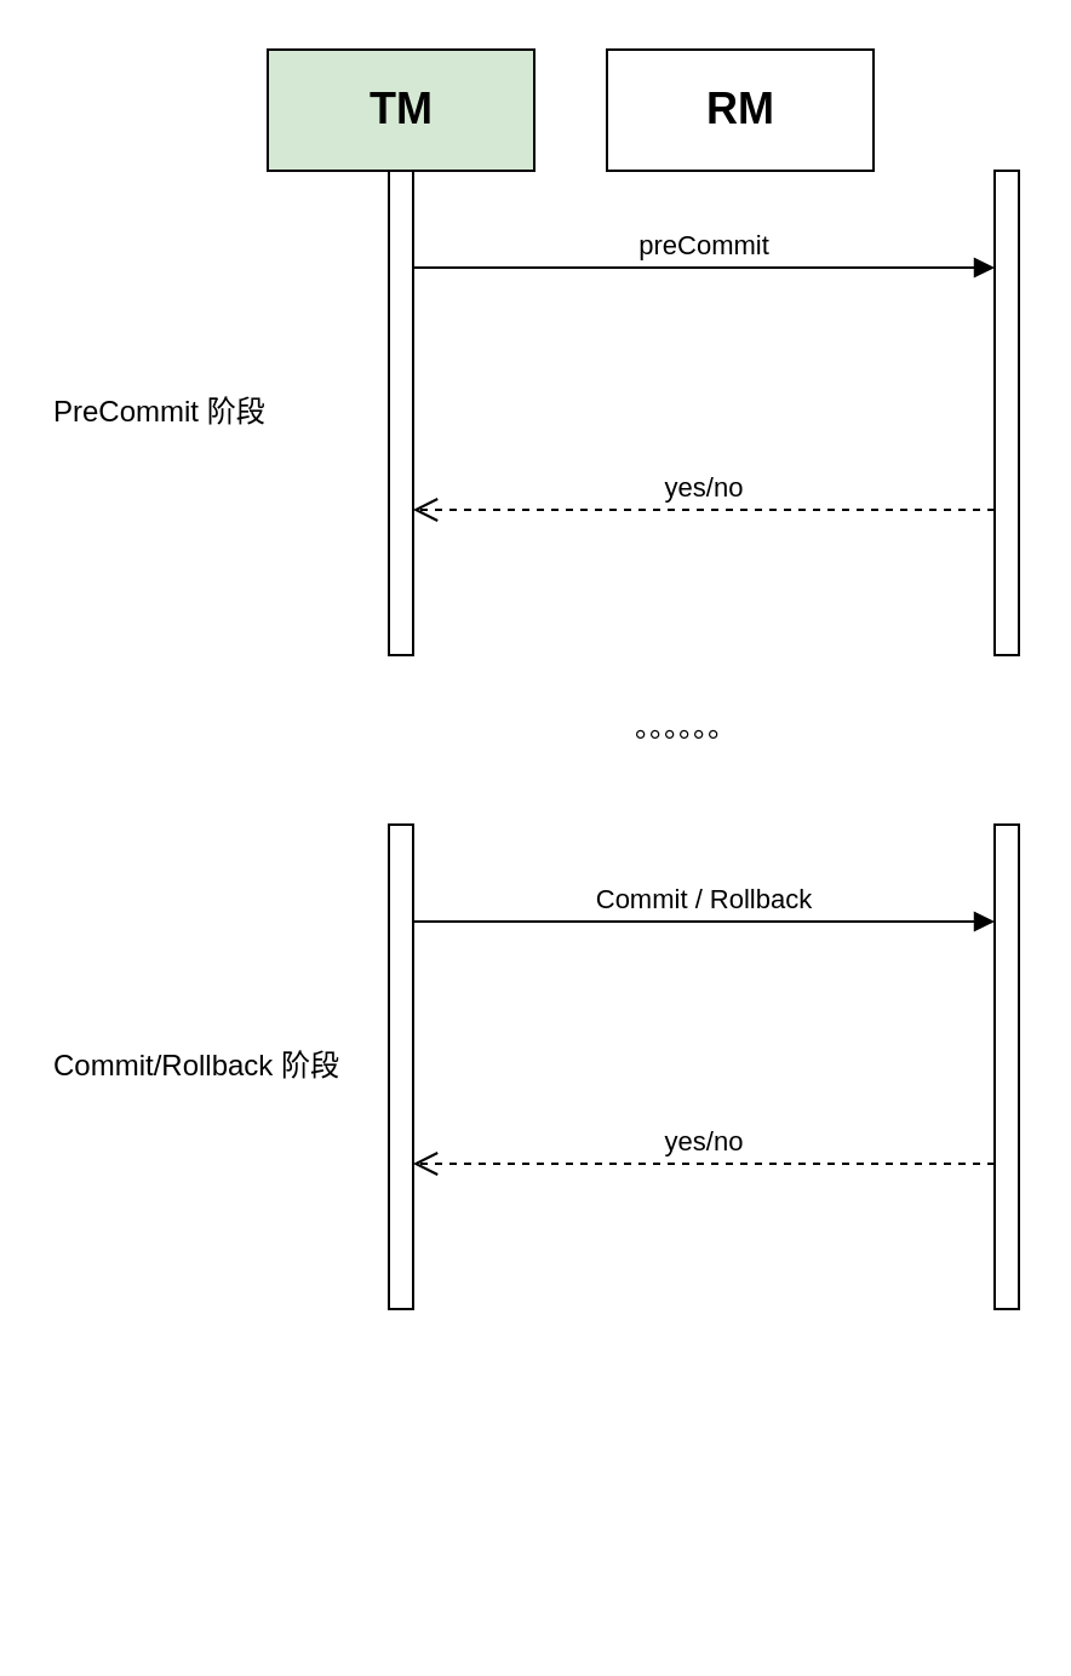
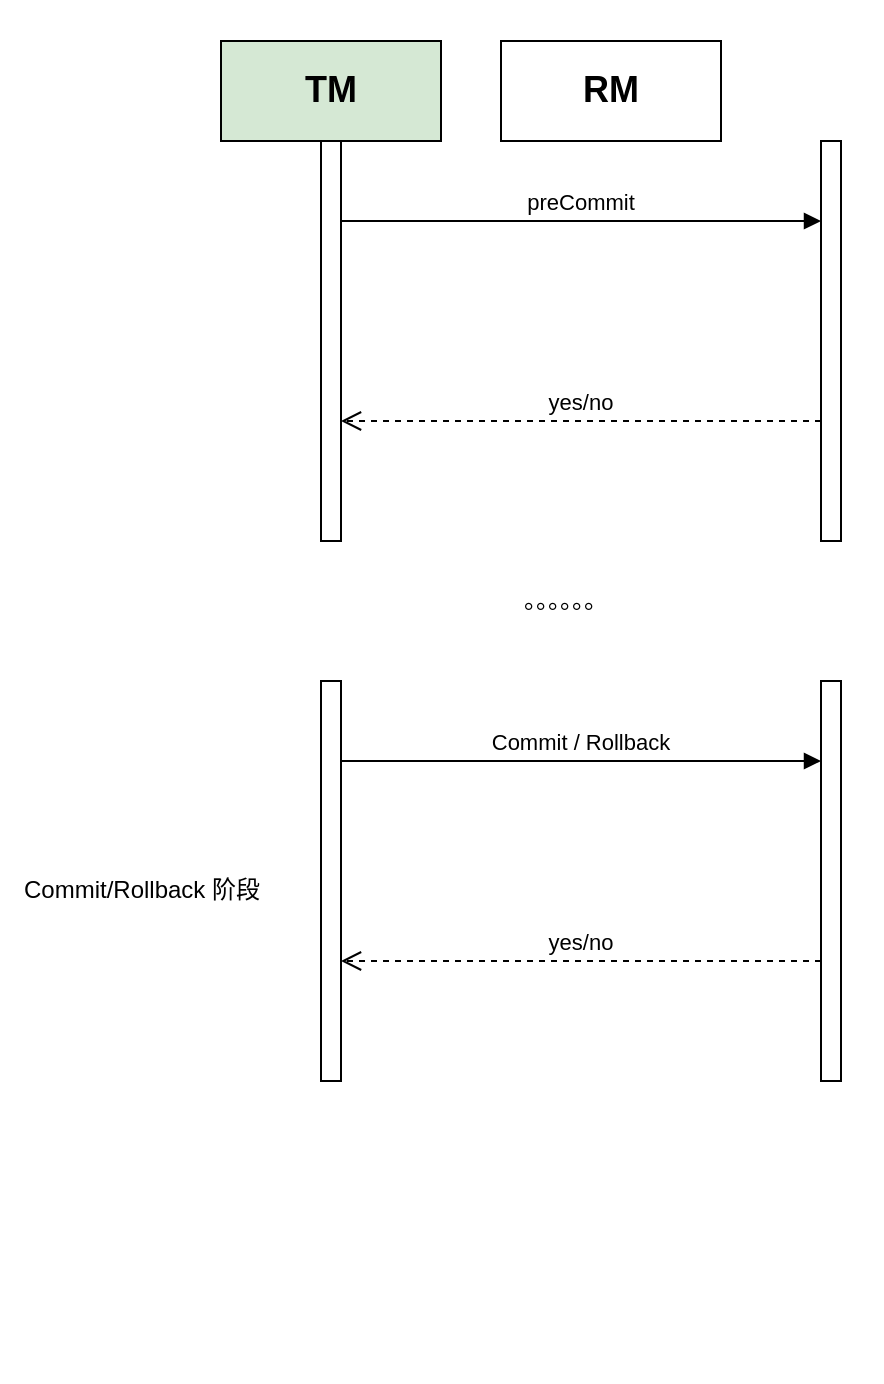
- <mxCell id="10" value="PreCommit 阶段" style="text;html=1;resizable=0;points=[];autosize=1;align=left;verticalAlign=top;spacingTop=-4;" parent="1" vertex="1"><mxGeometry x="20" y="160" width="100" height="20" as="geometry" /></mxCell>
- <mxCell id="14" value="Commit/Rollback 阶段" style="text;html=1;resizable=0;points=[];autosize=1;align=left;verticalAlign=top;spacingTop=-4;" parent="1" vertex="1"><mxGeometry x="20" y="430" width="130" height="20" as="geometry" /></mxCell>
+ <mxCell id="14" value="Commit/Rollback 阶段" style="text;html=1;resizable=0;points=[];autosize=1;align=left;verticalAlign=top;spacingTop=-4;" parent="1" vertex="1"><mxGeometry x="10" y="435" width="130" height="20" as="geometry" /></mxCell>
